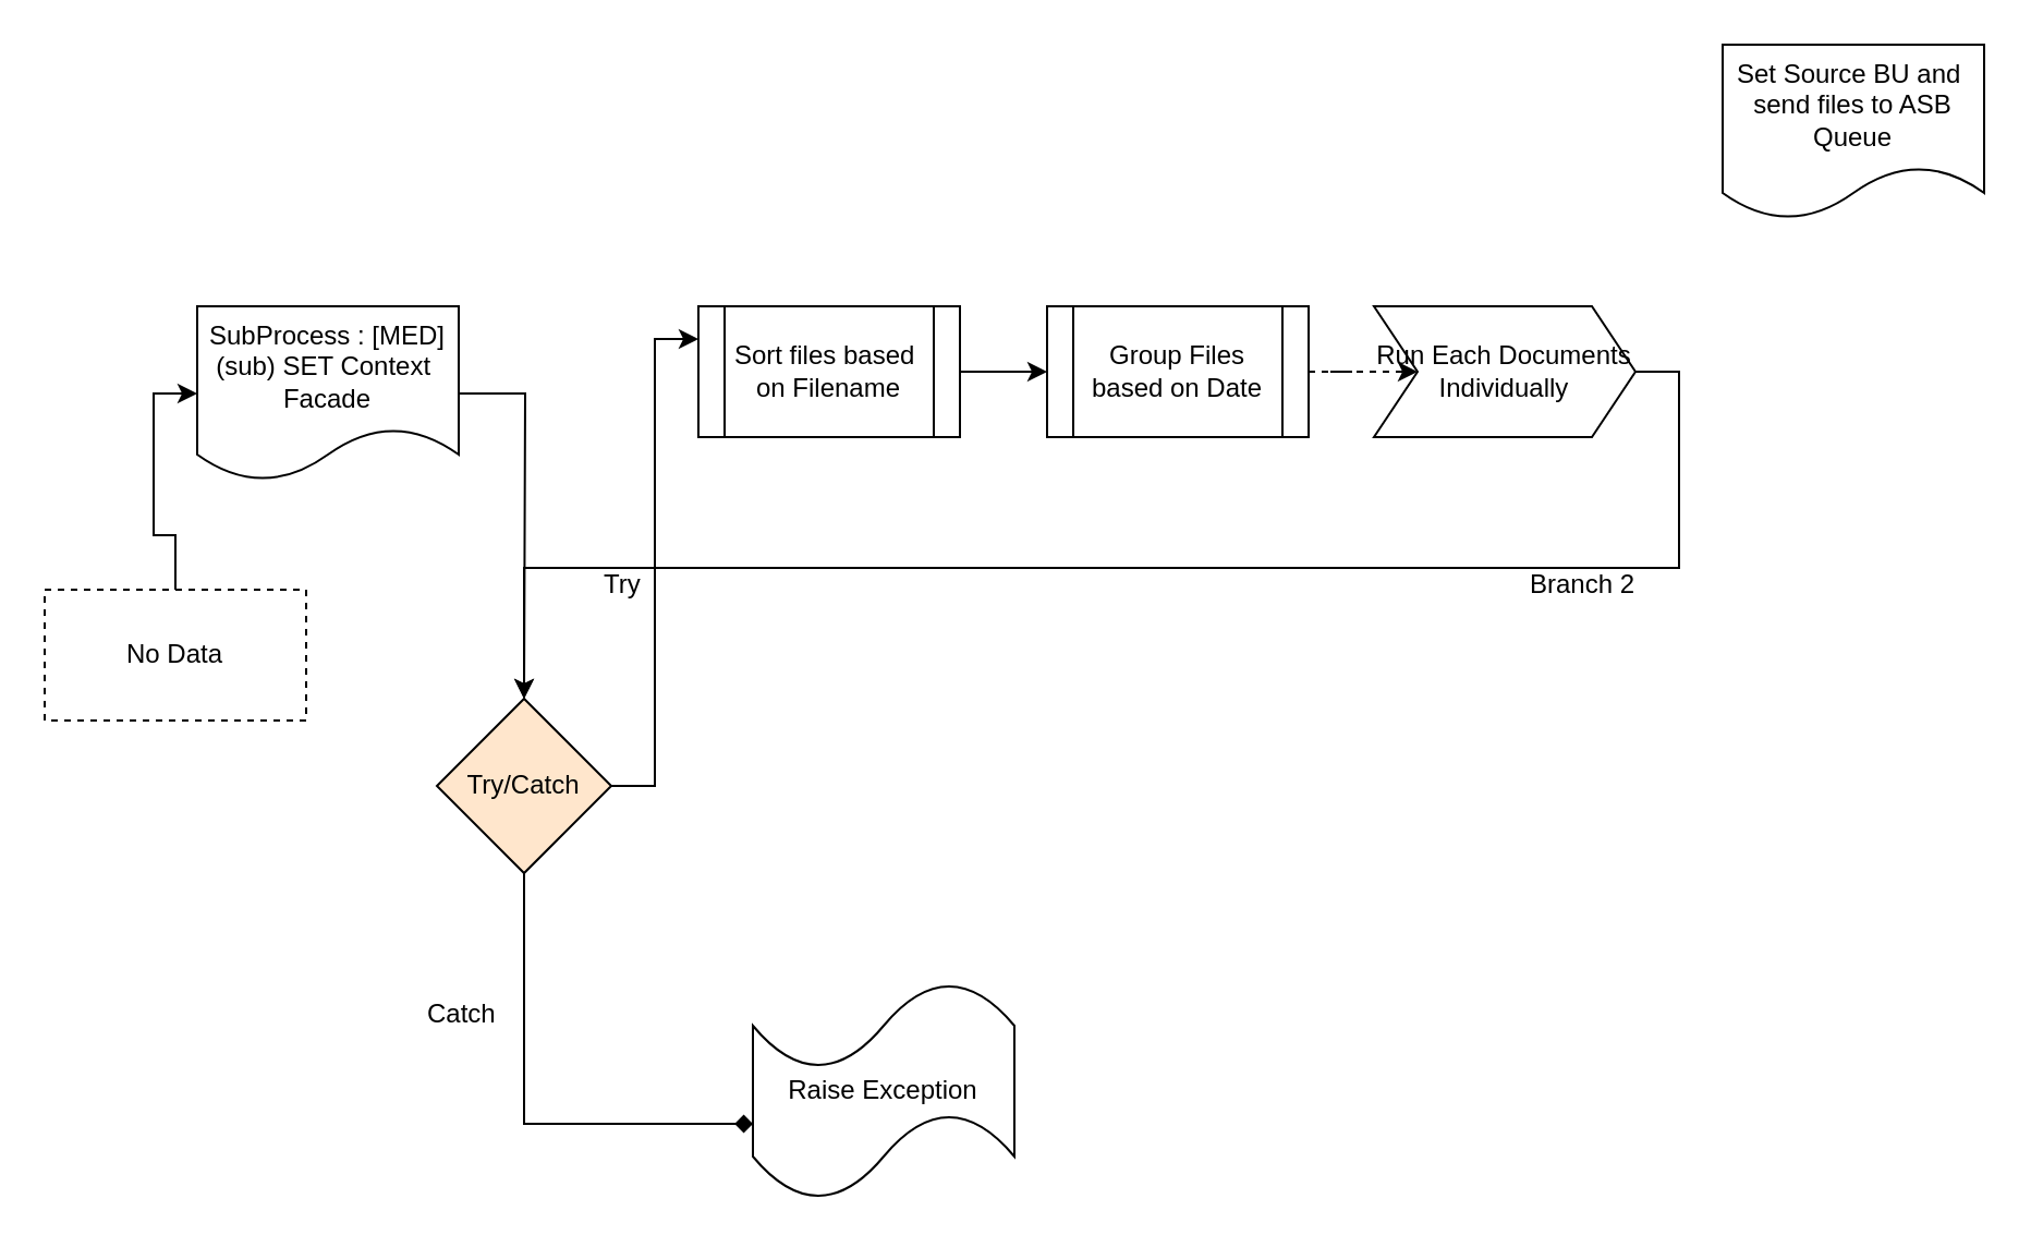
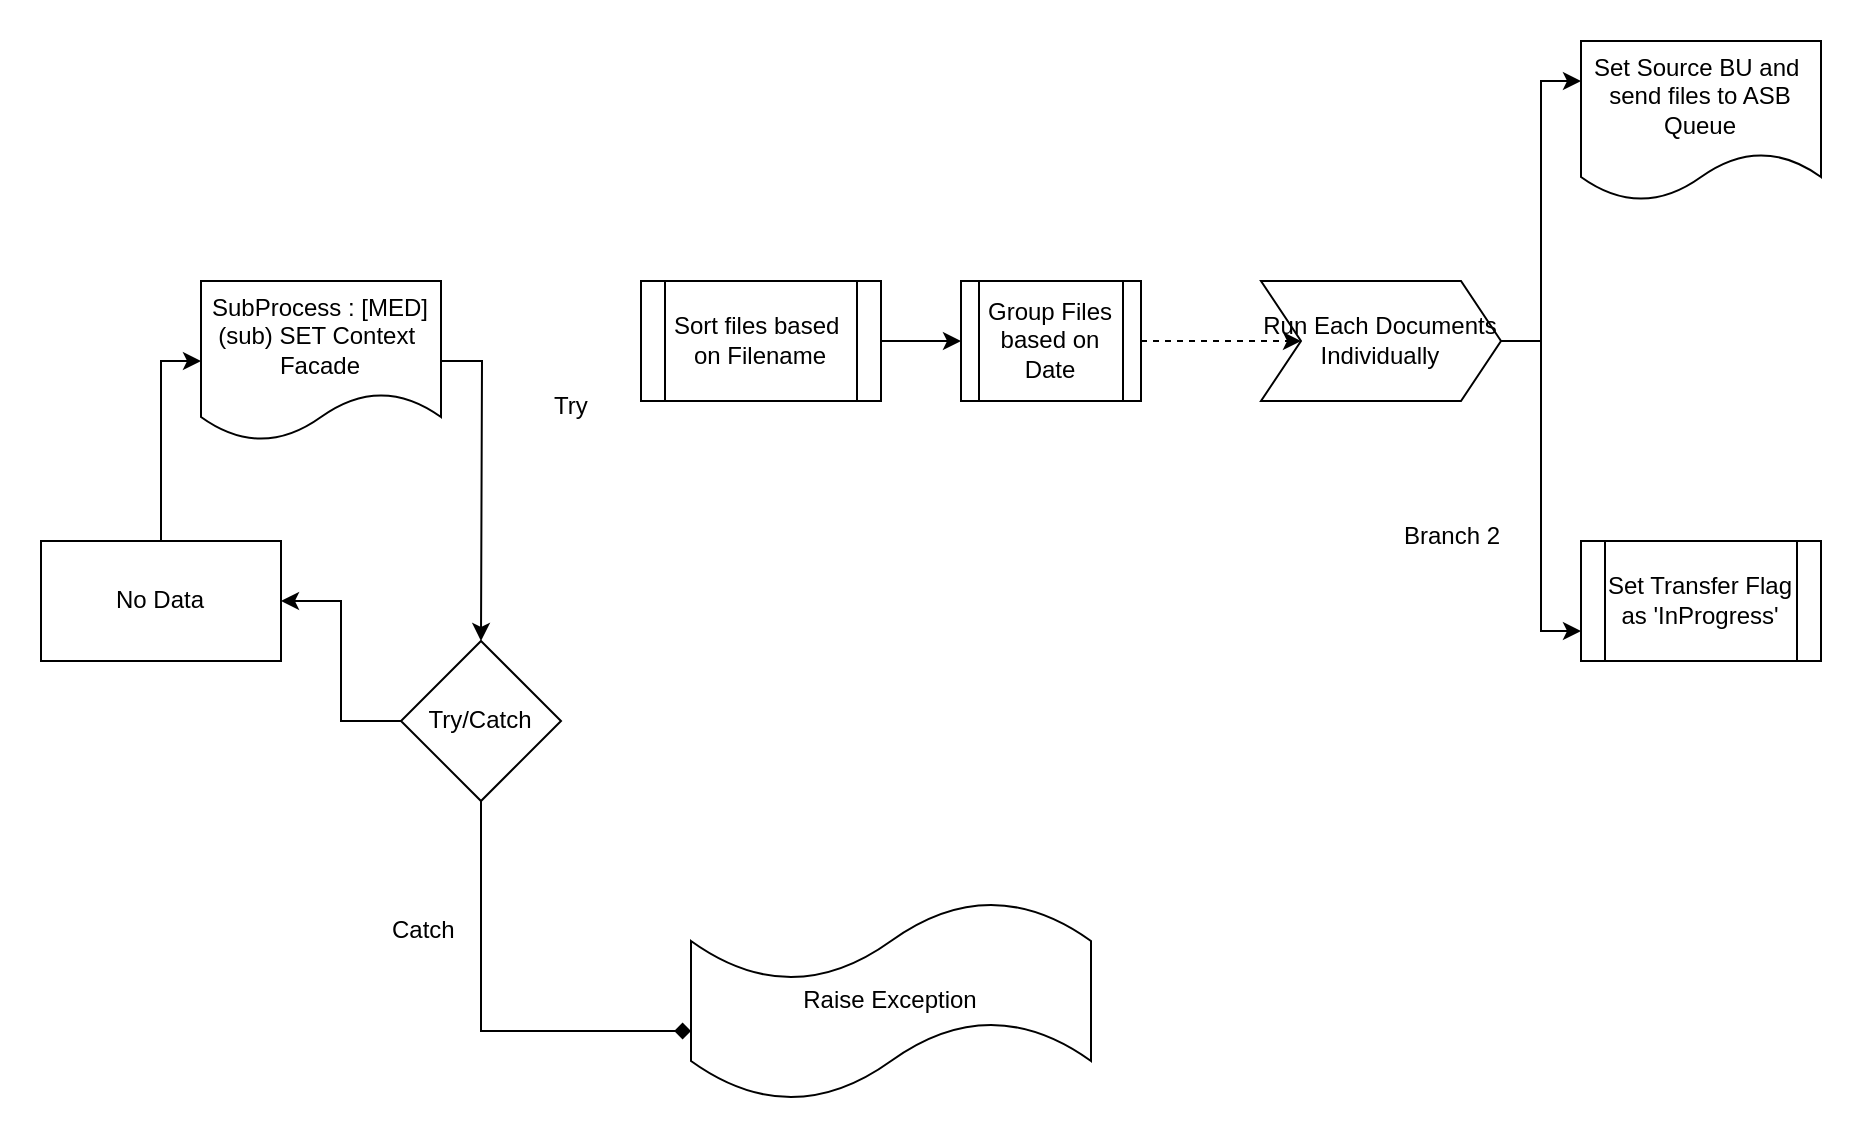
- <mxCell id="15" value="Group Files based on Date" style="shape=process;whiteSpace=wrap;html=1;backgroundOutline=1;" parent="1" vertex="1"><mxGeometry x="480" y="140" width="120" height="60" as="geometry" /></mxCell>
+ <mxCell id="15" value="Group Files based on Date" style="shape=process;whiteSpace=wrap;html=1;backgroundOutline=1;" parent="1" vertex="1"><mxGeometry x="480" y="140" width="90" height="60" as="geometry" /></mxCell>
- <mxCell id="5" value="SubProcess : [MED]&lt;br&gt;(sub) SET Context&amp;nbsp;&lt;br&gt;Facade&lt;br&gt;" style="shape=document;whiteSpace=wrap;html=1;boundedLbl=1;" parent="1" vertex="1"><mxGeometry x="90" y="140" width="120" height="80" as="geometry" /></mxCell>
+ <mxCell id="5" value="SubProcess : [MED]&lt;br&gt;(sub) SET Context&amp;nbsp;&lt;br&gt;Facade&lt;br&gt;" style="shape=document;whiteSpace=wrap;html=1;boundedLbl=1;" parent="1" vertex="1"><mxGeometry x="100" y="140" width="120" height="80" as="geometry" /></mxCell>
- <mxCell id="17" style="edgeStyle=orthogonalEdgeStyle;rounded=0;orthogonalLoop=1;jettySize=auto;html=1;exitX=1;exitY=0.5;exitDx=0;exitDy=0;" edge="1" parent="1" source="18" target="8"><mxGeometry relative="1" as="geometry" /></mxCell>
+ <mxCell id="17" style="edgeStyle=orthogonalEdgeStyle;rounded=0;orthogonalLoop=1;jettySize=auto;html=1;exitX=1;exitY=0.5;exitDx=0;exitDy=0;entryX=0;entryY=0.25;entryDx=0;entryDy=0;" edge="1" parent="1" source="18" target="19"><mxGeometry relative="1" as="geometry" /></mxCell>
- <mxCell id="6" style="edgeStyle=orthogonalEdgeStyle;rounded=0;orthogonalLoop=1;jettySize=auto;html=1;entryX=0;entryY=0.25;entryDx=0;entryDy=0;" parent="1" source="8" target="10" edge="1"><mxGeometry relative="1" as="geometry" /></mxCell>
+ <mxCell id="6" style="edgeStyle=orthogonalEdgeStyle;rounded=0;orthogonalLoop=1;jettySize=auto;html=1;" parent="1" source="8" target="3" edge="1"><mxGeometry relative="1" as="geometry" /></mxCell>
- <mxCell id="11" value="Try" style="text;html=1;resizable=0;points=[];autosize=1;align=left;verticalAlign=top;spacingTop=-4;" parent="1" vertex="1"><mxGeometry x="275" y="258" width="30" height="20" as="geometry" /></mxCell>
+ <mxCell id="11" value="Try" style="text;html=1;resizable=0;points=[];autosize=1;align=left;verticalAlign=top;spacingTop=-4;" parent="1" vertex="1"><mxGeometry x="275" y="193" width="30" height="20" as="geometry" /></mxCell>
+ <mxCell id="16" style="edgeStyle=orthogonalEdgeStyle;rounded=0;orthogonalLoop=1;jettySize=auto;html=1;exitX=1;exitY=0.5;exitDx=0;exitDy=0;entryX=0;entryY=0.75;entryDx=0;entryDy=0;" edge="1" parent="1" source="18" target="20"><mxGeometry relative="1" as="geometry"><Array as="points"><mxPoint x="770" y="170" /><mxPoint x="770" y="315" /></Array></mxGeometry></mxCell>
- <mxCell id="3" value="No Data" style="rounded=0;whiteSpace=wrap;html=1;dashed=1;" parent="1" vertex="1"><mxGeometry x="20" y="270" width="120" height="60" as="geometry" /></mxCell>
+ <mxCell id="3" value="No Data" style="rounded=0;whiteSpace=wrap;html=1;" parent="1" vertex="1"><mxGeometry x="20" y="270" width="120" height="60" as="geometry" /></mxCell>
+ <mxCell id="20" value="Set Transfer Flag as 'InProgress'" style="shape=process;whiteSpace=wrap;html=1;backgroundOutline=1;" vertex="1" parent="1"><mxGeometry x="790" y="270" width="120" height="60" as="geometry" /></mxCell>
- <mxCell id="8" value="Try/Catch" style="rhombus;whiteSpace=wrap;html=1;fillColor=#ffe6cc;" parent="1" vertex="1"><mxGeometry x="200" y="320" width="80" height="80" as="geometry" /></mxCell>
+ <mxCell id="8" value="Try/Catch" style="rhombus;whiteSpace=wrap;html=1;" parent="1" vertex="1"><mxGeometry x="200" y="320" width="80" height="80" as="geometry" /></mxCell>
- <mxCell id="12" value="Raise Exception" style="shape=tape;whiteSpace=wrap;html=1;" parent="1" vertex="1"><mxGeometry x="345" y="450" width="120" height="100" as="geometry" /></mxCell>
+ <mxCell id="12" value="Raise Exception" style="shape=tape;whiteSpace=wrap;html=1;" parent="1" vertex="1"><mxGeometry x="345" y="450" width="200" height="100" as="geometry" /></mxCell>
